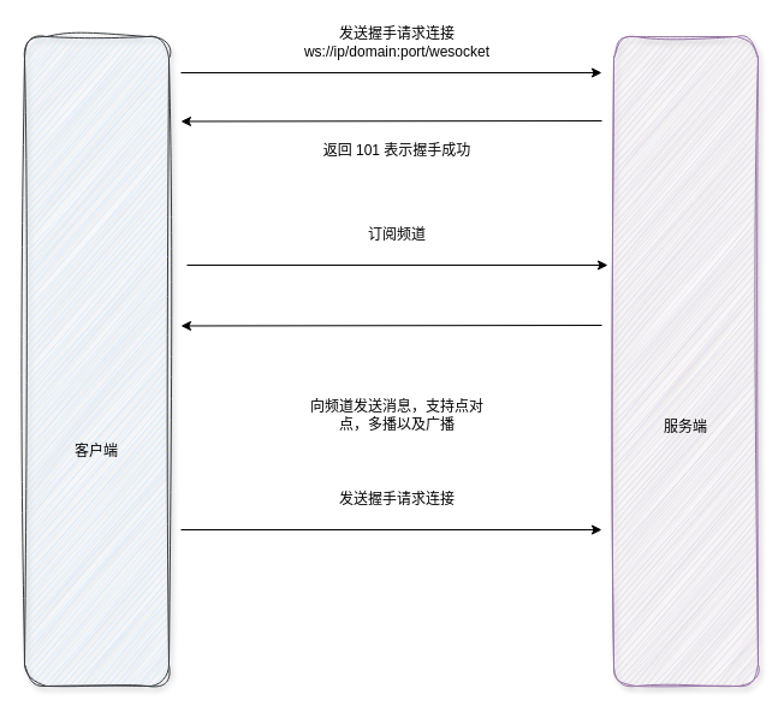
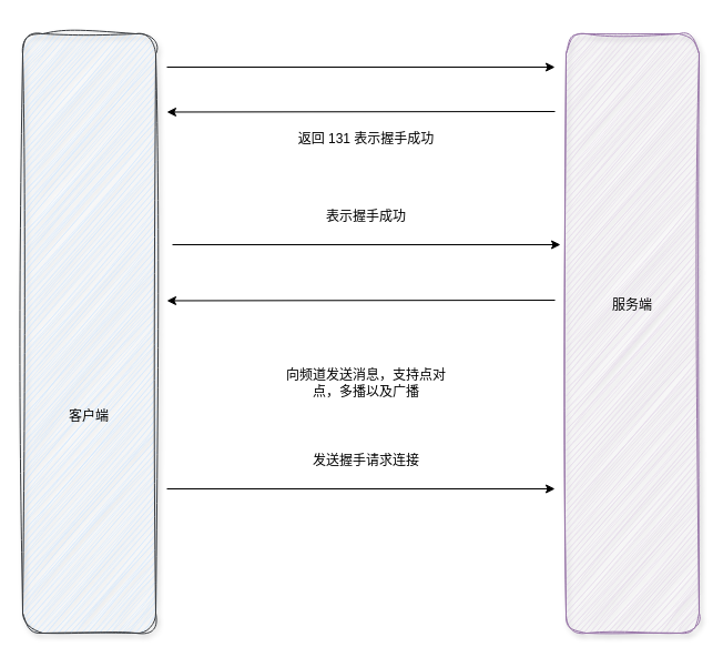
- <mxCell id="6" value="发送握手请求连接 ws://ip/domain:port/wesocket" style="text;html=1;strokeColor=none;fillColor=none;align=center;verticalAlign=middle;whiteSpace=wrap;rounded=0;" vertex="1" parent="1"><mxGeometry x="250" y="20" width="160" height="30" as="geometry" /></mxCell>
- <mxCell id="7" value="返回 101 表示握手成功" style="text;html=1;strokeColor=none;fillColor=none;align=center;verticalAlign=middle;whiteSpace=wrap;rounded=0;" vertex="1" parent="1"><mxGeometry x="265" y="110" width="130" height="30" as="geometry" /></mxCell>
+ <mxCell id="7" value="返回 131 表示握手成功" style="text;html=1;strokeColor=none;fillColor=none;align=center;verticalAlign=middle;whiteSpace=wrap;rounded=0;" vertex="1" parent="1"><mxGeometry x="265" y="110" width="130" height="30" as="geometry" /></mxCell>
- <mxCell id="10" value="订阅频道" style="text;html=1;strokeColor=none;fillColor=none;align=center;verticalAlign=middle;whiteSpace=wrap;rounded=0;" vertex="1" parent="1"><mxGeometry x="250" y="180" width="160" height="30" as="geometry" /></mxCell>
+ <mxCell id="10" value="表示握手成功" style="text;html=1;strokeColor=none;fillColor=none;align=center;verticalAlign=middle;whiteSpace=wrap;rounded=0;" vertex="1" parent="1"><mxGeometry x="250" y="180" width="160" height="30" as="geometry" /></mxCell>
- <mxCell id="14" value="服务端" style="text;html=1;strokeColor=none;fillColor=none;align=center;verticalAlign=middle;whiteSpace=wrap;rounded=0;" vertex="1" parent="1"><mxGeometry x="540" y="340" width="60" height="30" as="geometry" /></mxCell>
+ <mxCell id="14" value="服务端" style="text;html=1;strokeColor=none;fillColor=none;align=center;verticalAlign=middle;whiteSpace=wrap;rounded=0;" vertex="1" parent="1"><mxGeometry x="540" y="260" width="60" height="30" as="geometry" /></mxCell>
